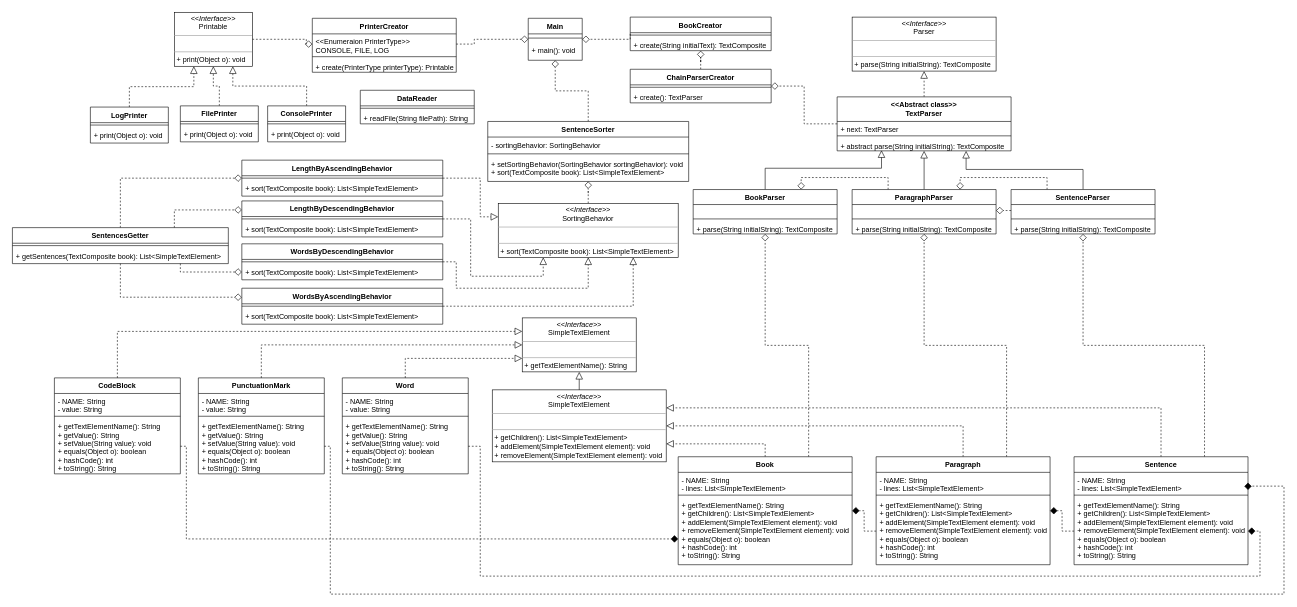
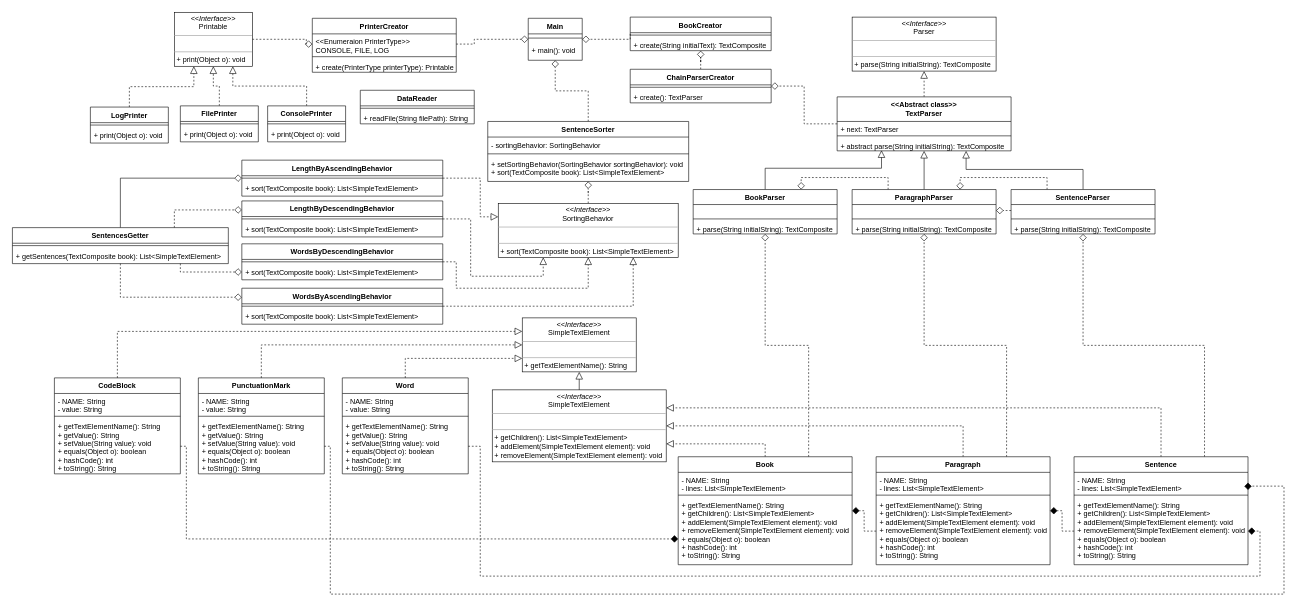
- <mxCell id="100" style="edgeStyle=orthogonalEdgeStyle;rounded=0;orthogonalLoop=1;jettySize=auto;html=1;exitX=0.5;exitY=0;exitDx=0;exitDy=0;entryX=0;entryY=0.5;entryDx=0;entryDy=0;dashed=1;endArrow=diamond;endFill=0;endSize=10;" edge="1" parent="1" source="104" target="108"><mxGeometry relative="1" as="geometry" /></mxCell>
+ <mxCell id="100" style="edgeStyle=orthogonalEdgeStyle;rounded=0;orthogonalLoop=1;jettySize=auto;html=1;exitX=0.5;exitY=0;exitDx=0;exitDy=0;entryX=0;entryY=0.5;entryDx=0;entryDy=0;dashed=0;endArrow=diamond;endFill=0;endSize=10;" edge="1" parent="1" source="104" target="108"><mxGeometry relative="1" as="geometry" /></mxCell>
